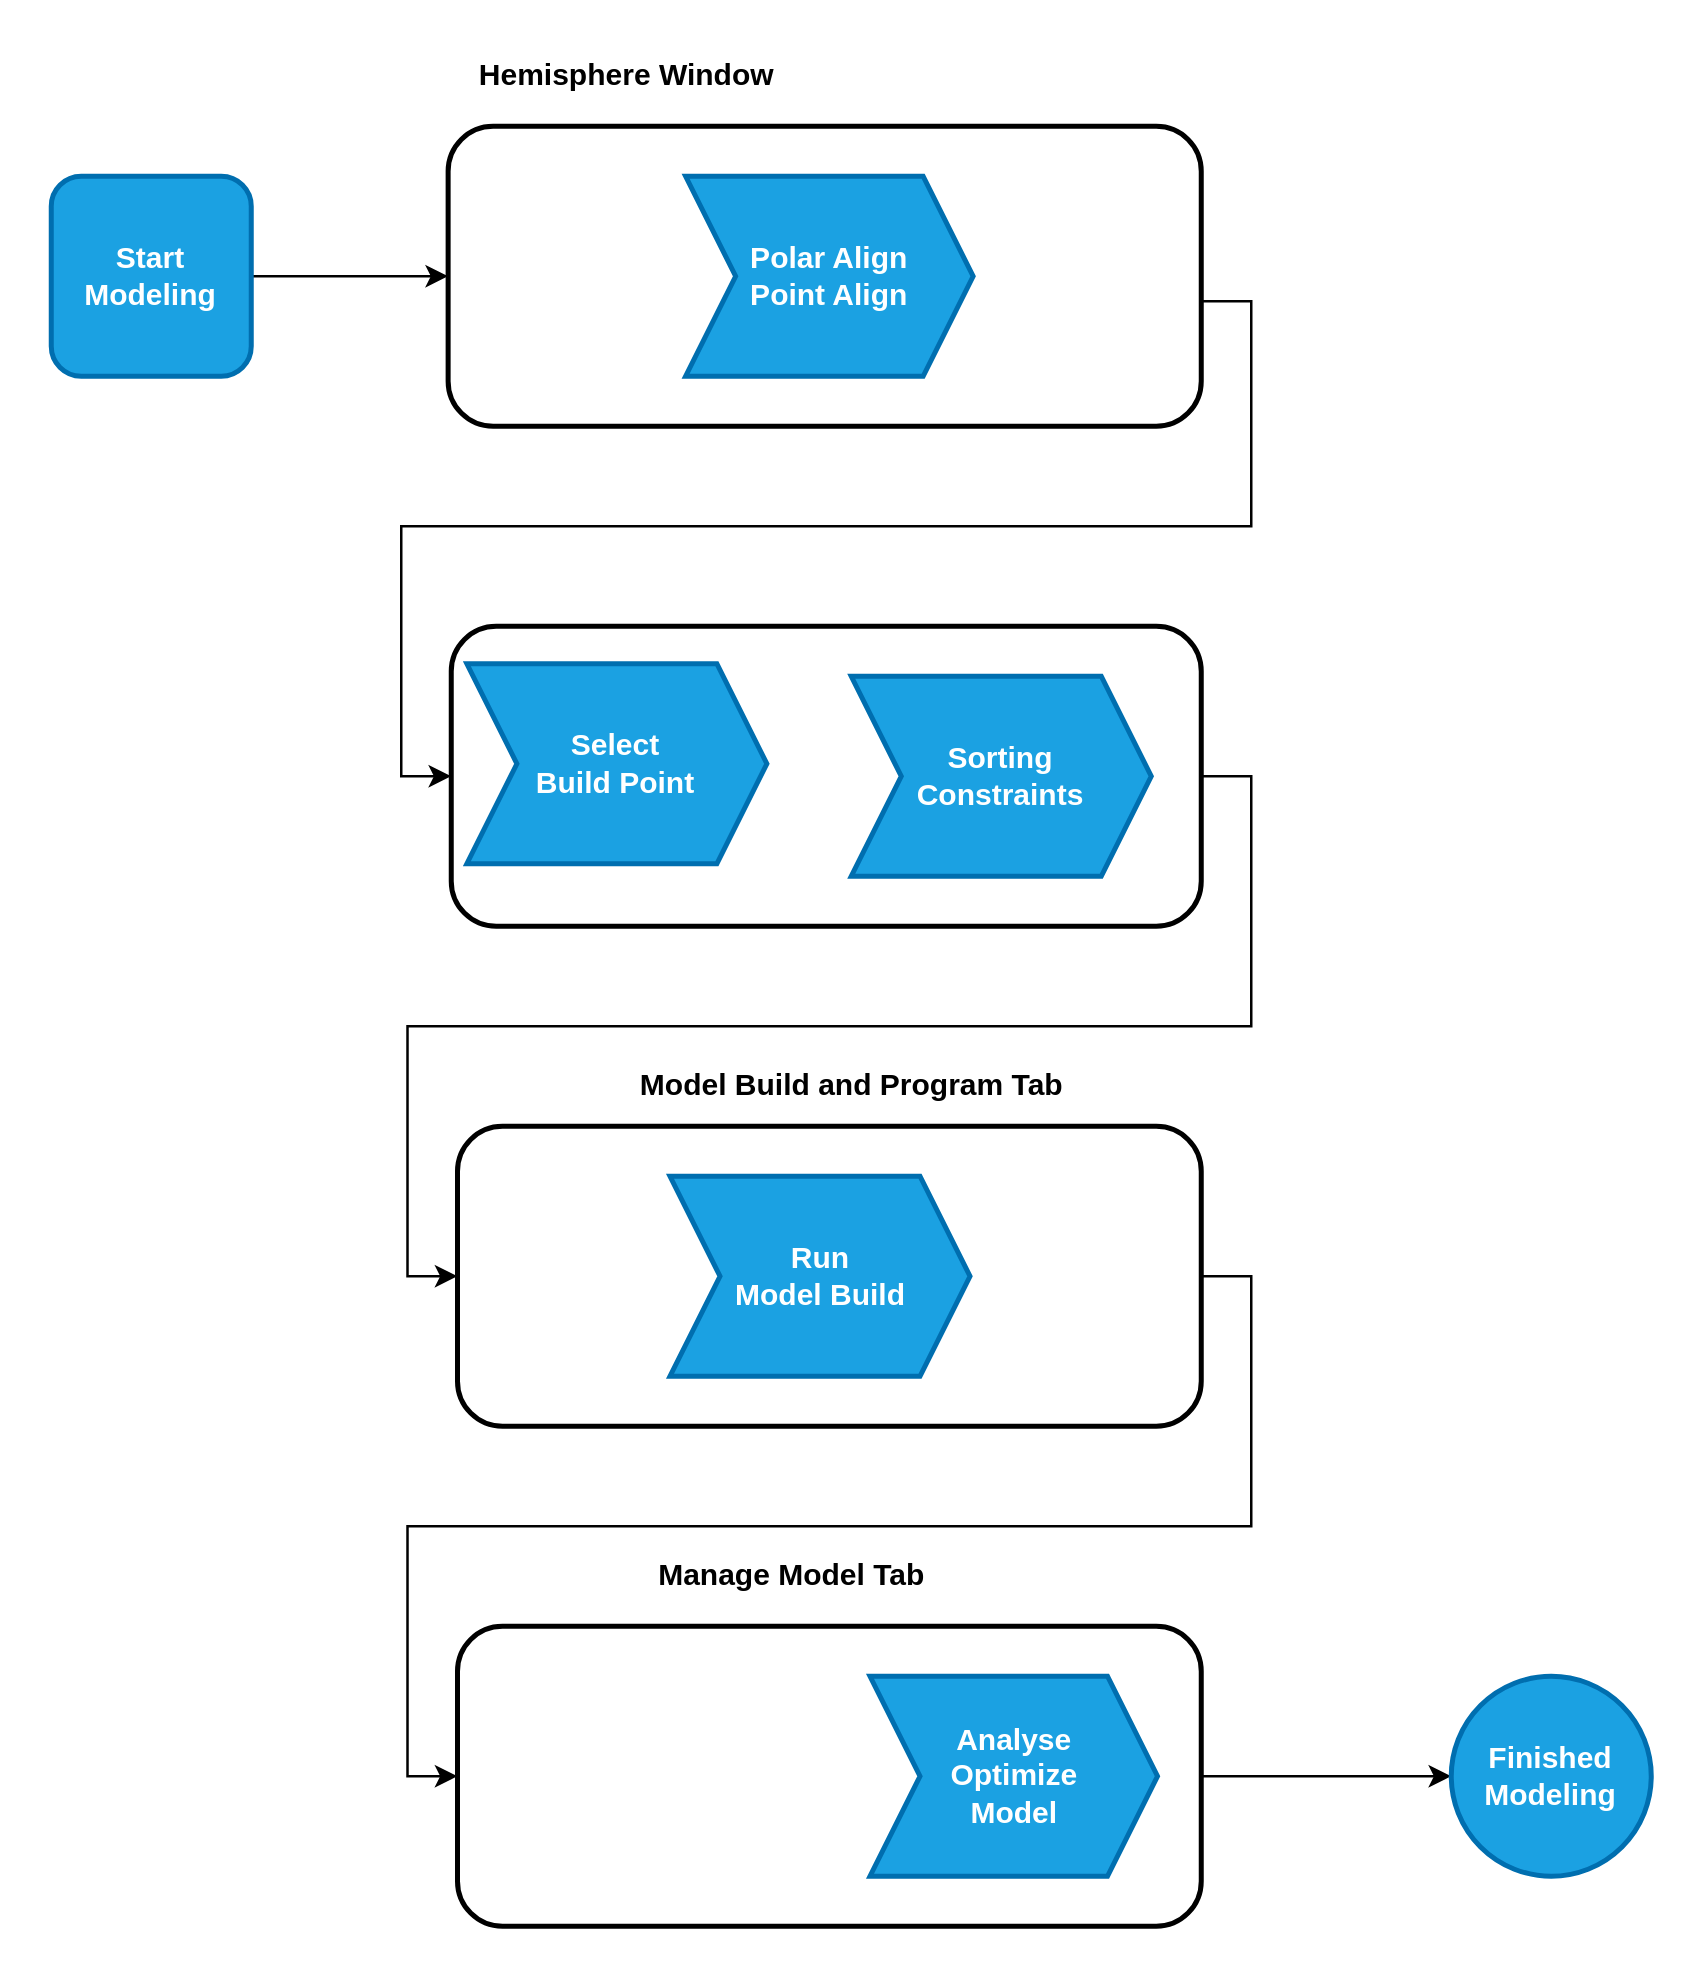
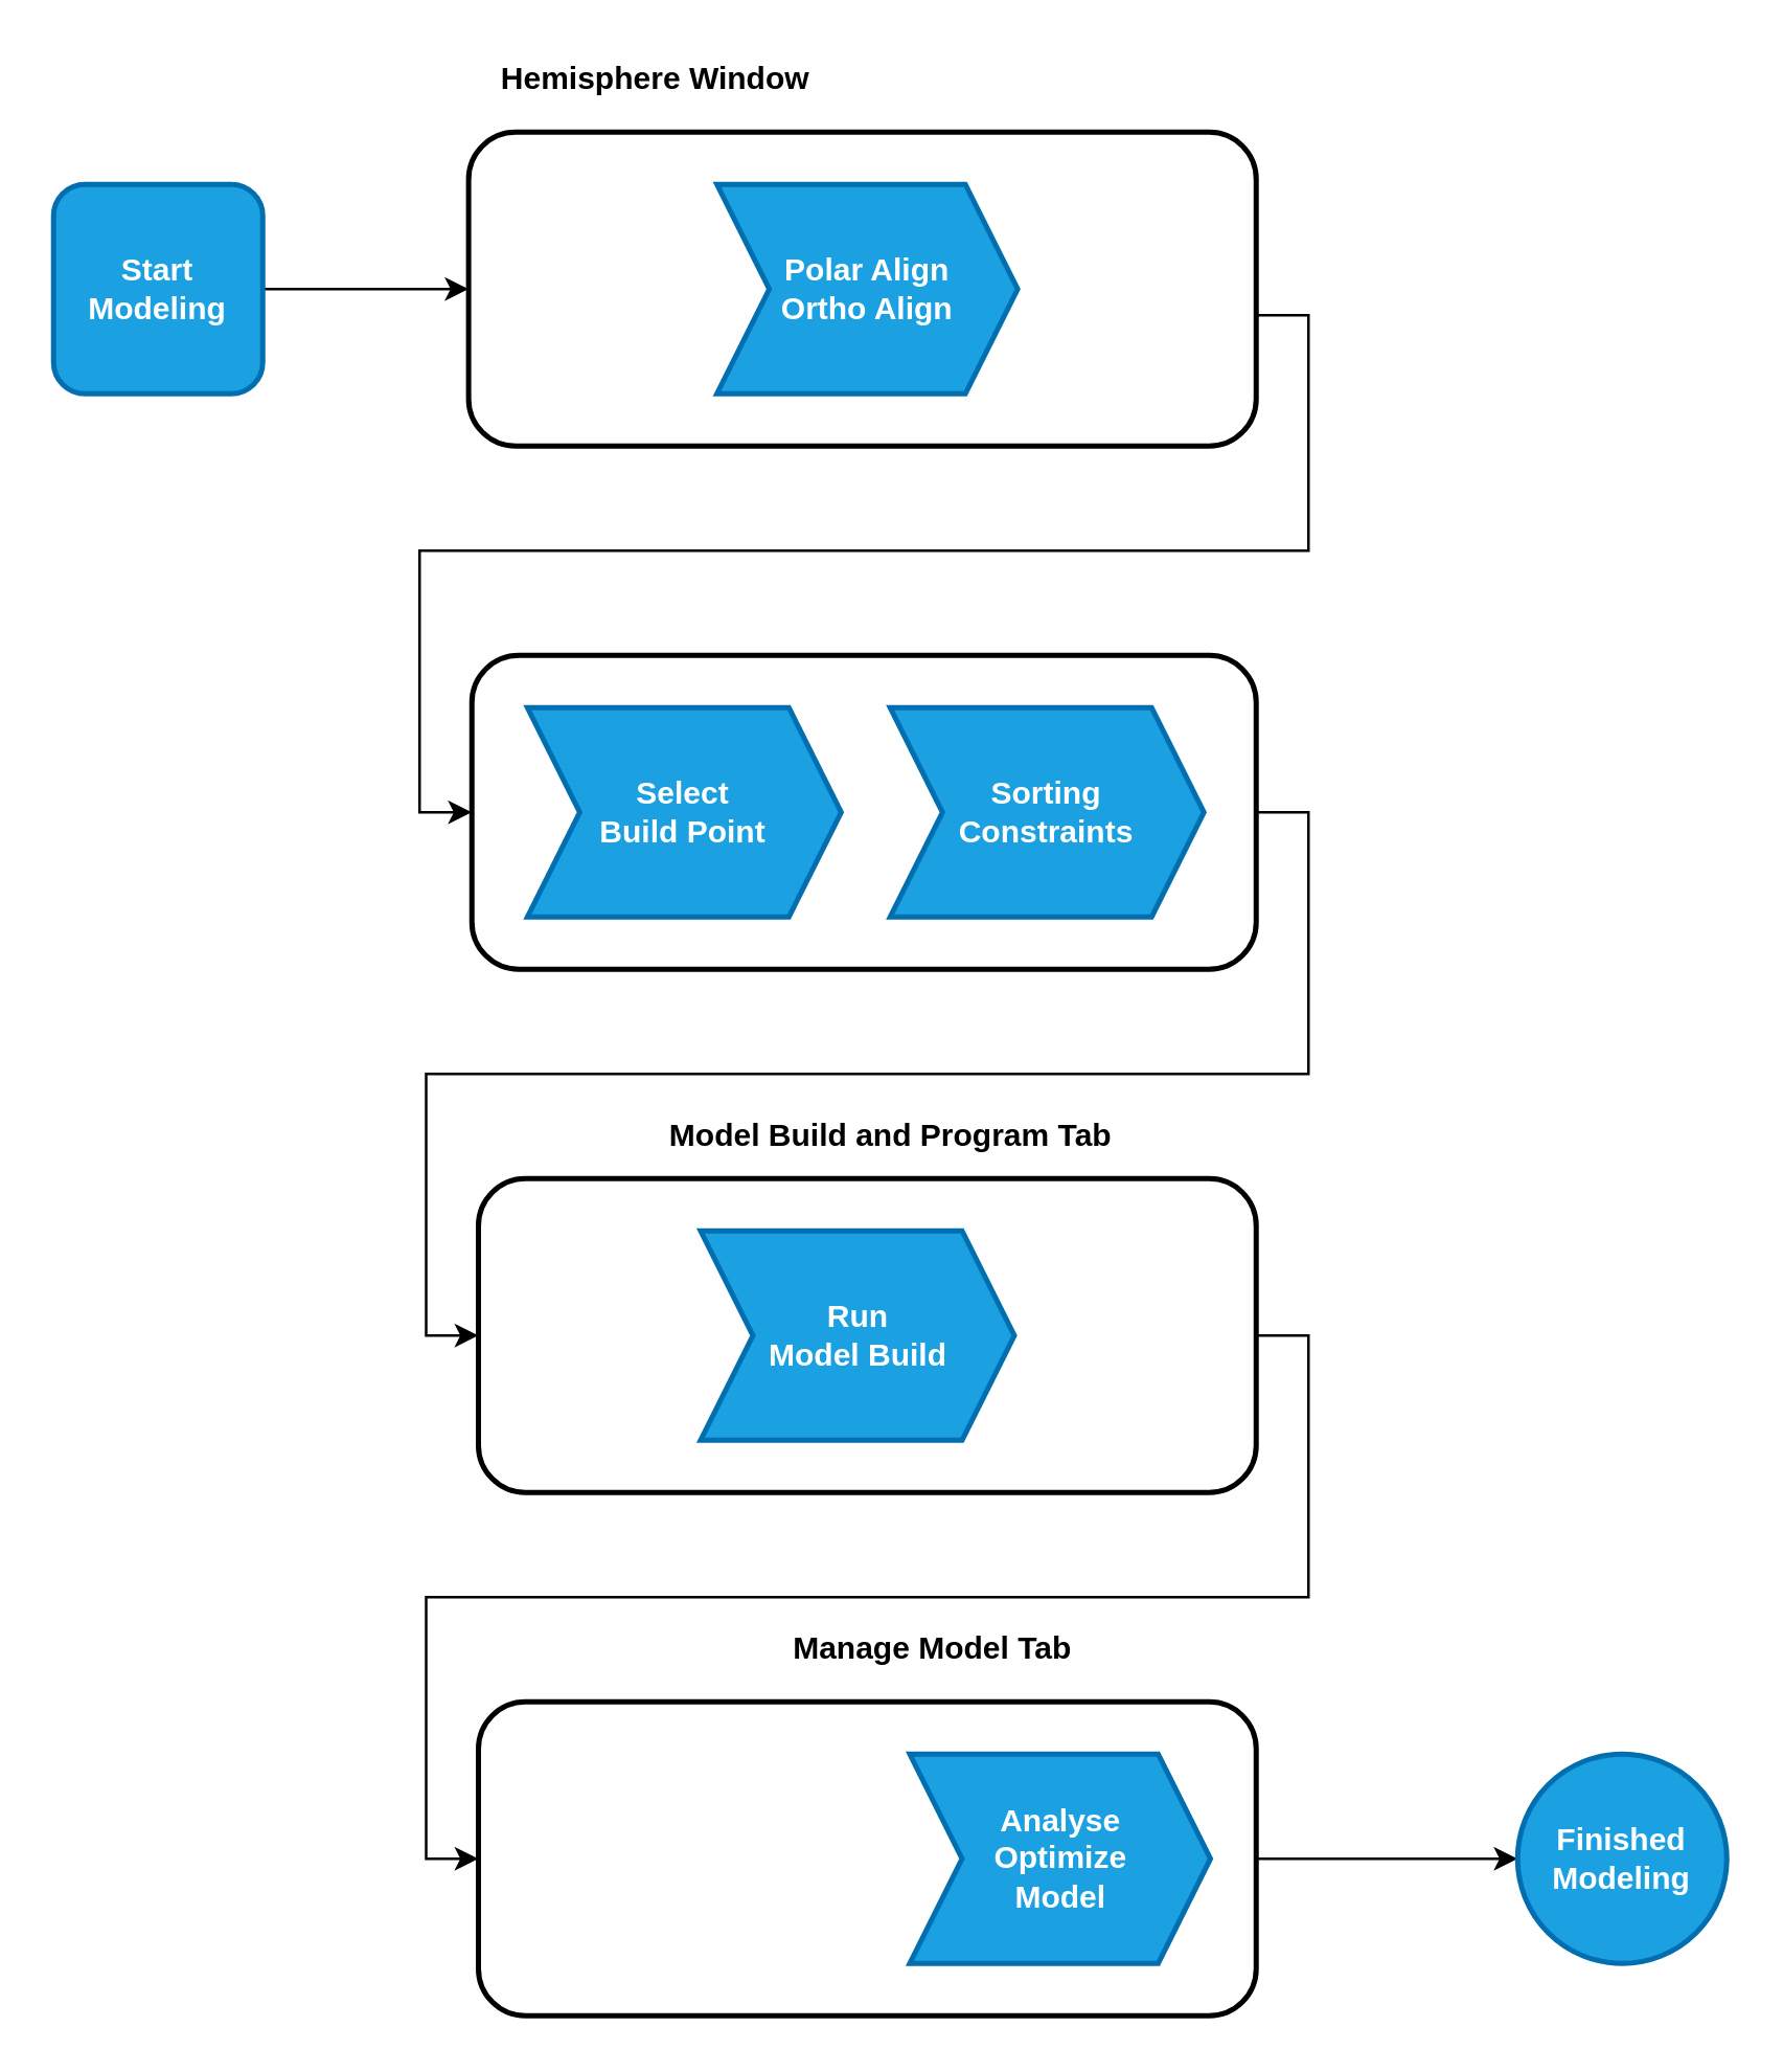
- <mxCell id="19" value="Polar Align&lt;br&gt;Point Align" style="shape=step;perimeter=stepPerimeter;whiteSpace=wrap;html=1;fixedSize=1;fontStyle=1;strokeWidth=2;fillColor=#1ba1e2;strokeColor=#006EAF;fontColor=#ffffff;" parent="1" vertex="1"><mxGeometry x="273.75" y="70" width="115" height="80" as="geometry" /></mxCell>
+ <mxCell id="19" value="Polar Align&lt;br&gt;Ortho Align" style="shape=step;perimeter=stepPerimeter;whiteSpace=wrap;html=1;fixedSize=1;fontStyle=1;strokeWidth=2;fillColor=#1ba1e2;strokeColor=#006EAF;fontColor=#ffffff;" parent="1" vertex="1"><mxGeometry x="273.75" y="70" width="115" height="80" as="geometry" /></mxCell>
- <mxCell id="10" value="Select &lt;br&gt;Build Point" style="shape=step;perimeter=stepPerimeter;whiteSpace=wrap;html=1;fixedSize=1;fontStyle=1;strokeWidth=2;fillColor=#1ba1e2;strokeColor=#006EAF;fontColor=#ffffff;" parent="1" vertex="1"><mxGeometry x="186.25" y="265" width="120" height="80" as="geometry" /></mxCell>
+ <mxCell id="10" value="Select &lt;br&gt;Build Point" style="shape=step;perimeter=stepPerimeter;whiteSpace=wrap;html=1;fixedSize=1;fontStyle=1;strokeWidth=2;fillColor=#1ba1e2;strokeColor=#006EAF;fontColor=#ffffff;" parent="1" vertex="1"><mxGeometry x="201.25" y="270" width="120" height="80" as="geometry" /></mxCell>
- <mxCell id="16" value="Manage Model Tab" style="text;html=1;strokeColor=none;fillColor=none;align=center;verticalAlign=middle;whiteSpace=wrap;rounded=0;fontStyle=1;strokeWidth=2;" parent="1" vertex="1"><mxGeometry x="245" y="620" width="142.5" height="20" as="geometry" /></mxCell>
+ <mxCell id="16" value="Manage Model Tab" style="text;html=1;strokeColor=none;fillColor=none;align=center;verticalAlign=middle;whiteSpace=wrap;rounded=0;fontStyle=1;strokeWidth=2;" parent="1" vertex="1"><mxGeometry x="285" y="620" width="142.5" height="20" as="geometry" /></mxCell>
